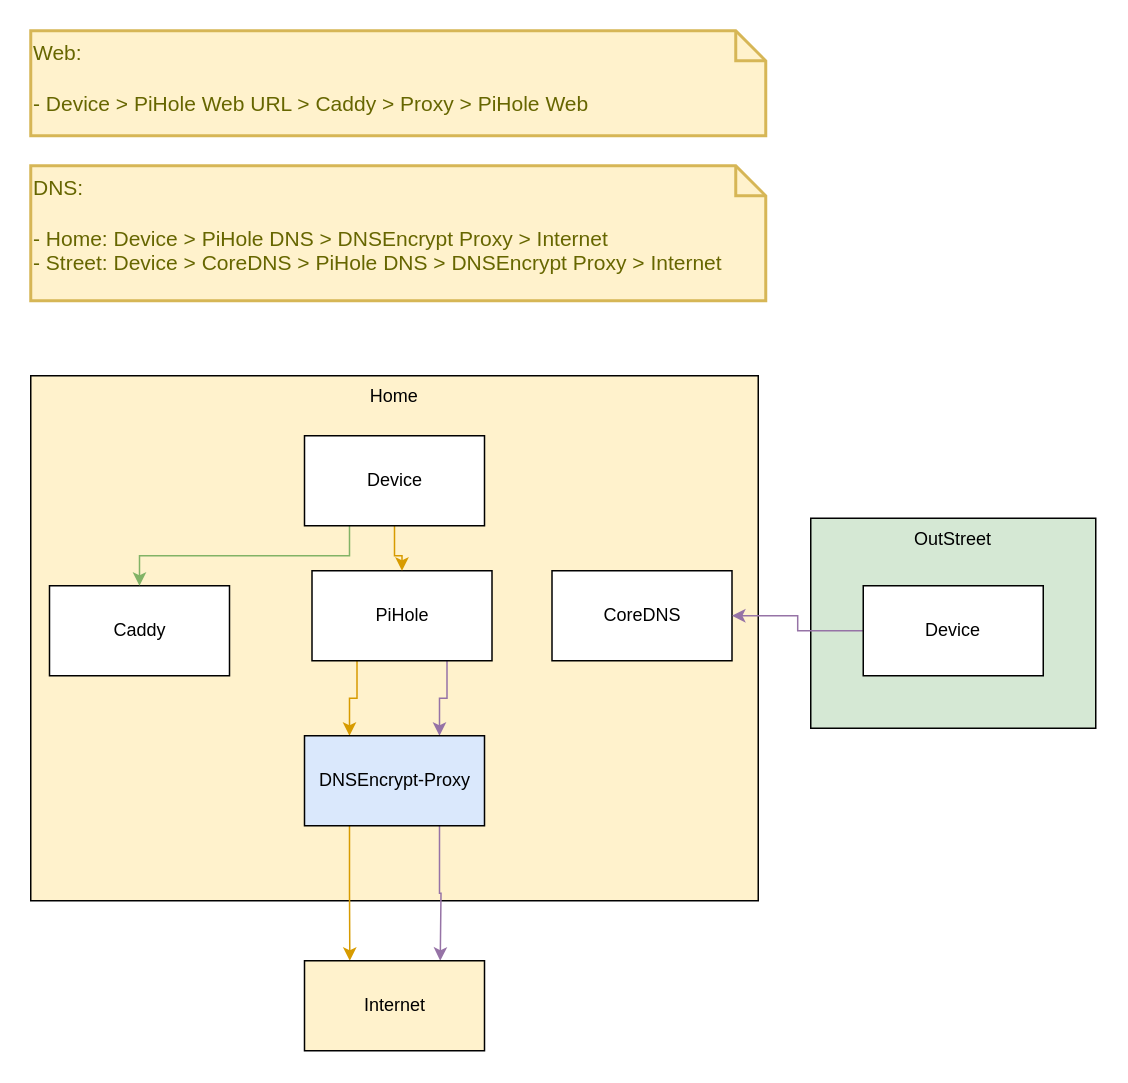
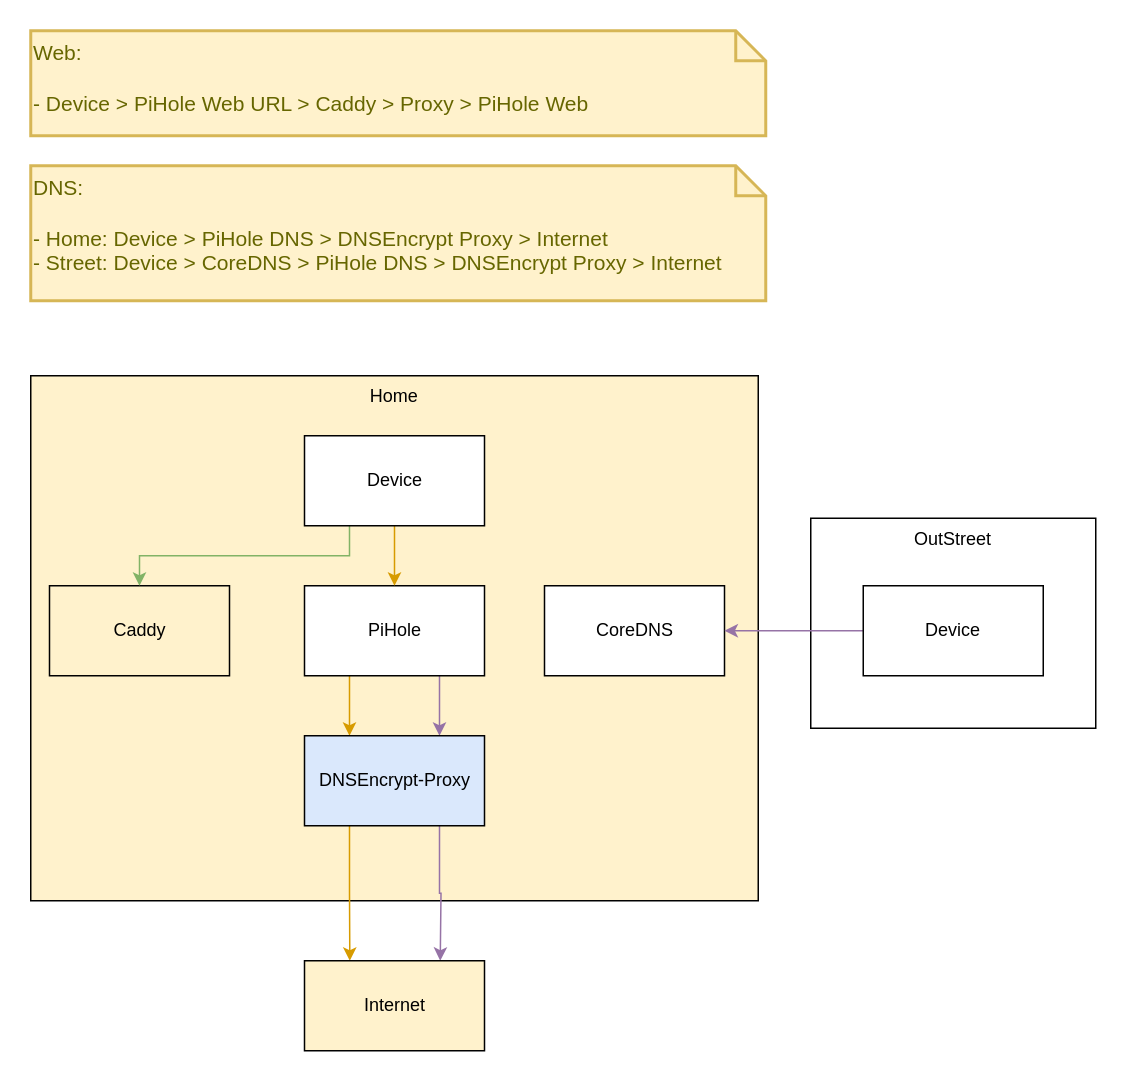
- <mxCell id="14" value="OutStreet" style="rounded=0;whiteSpace=wrap;html=1;align=center;verticalAlign=top;fillColor=#d5e8d4;" vertex="1" parent="1"><mxGeometry x="540" y="345" width="190" height="140" as="geometry" /></mxCell>
+ <mxCell id="14" value="OutStreet" style="rounded=0;whiteSpace=wrap;html=1;align=center;verticalAlign=top;" vertex="1" parent="1"><mxGeometry x="540" y="345" width="190" height="140" as="geometry" /></mxCell>
- <mxCell id="6" value="PiHole" style="rounded=0;whiteSpace=wrap;html=1;align=center;" vertex="1" parent="1"><mxGeometry x="207.5" y="380" width="120" height="60" as="geometry" /></mxCell>
+ <mxCell id="6" value="PiHole" style="rounded=0;whiteSpace=wrap;html=1;align=center;" vertex="1" parent="1"><mxGeometry x="202.5" y="390" width="120" height="60" as="geometry" /></mxCell>
- <mxCell id="10" value="CoreDNS" style="rounded=0;whiteSpace=wrap;html=1;align=center;" vertex="1" parent="1"><mxGeometry x="367.5" y="380" width="120" height="60" as="geometry" /></mxCell>
+ <mxCell id="10" value="CoreDNS" style="rounded=0;whiteSpace=wrap;html=1;align=center;" vertex="1" parent="1"><mxGeometry x="362.5" y="390" width="120" height="60" as="geometry" /></mxCell>
- <mxCell id="3" value="Caddy" style="rounded=0;whiteSpace=wrap;html=1;align=center;" vertex="1" parent="1"><mxGeometry x="32.5" y="390" width="120" height="60" as="geometry" /></mxCell>
+ <mxCell id="3" value="Caddy" style="rounded=0;whiteSpace=wrap;html=1;align=center;fillColor=#fff2cc;" vertex="1" parent="1"><mxGeometry x="32.5" y="390" width="120" height="60" as="geometry" /></mxCell>
